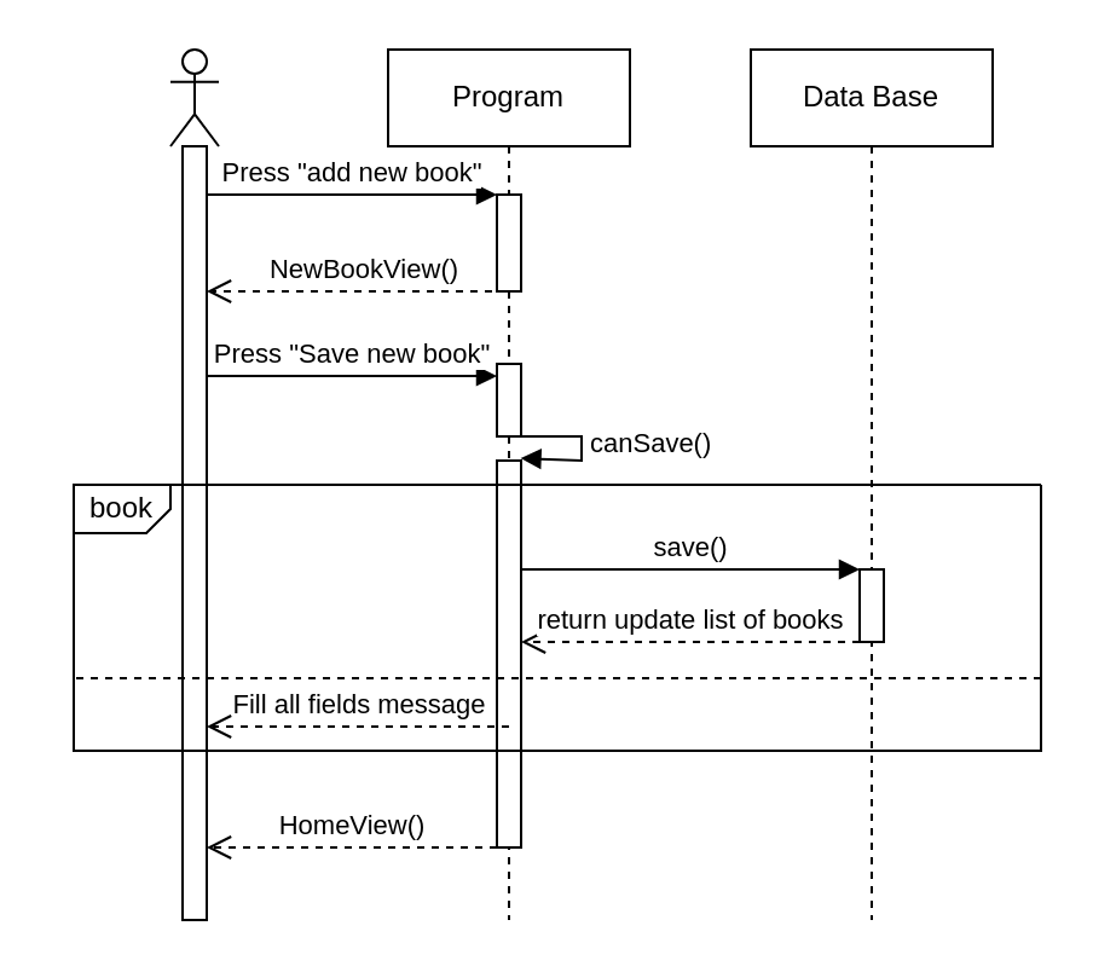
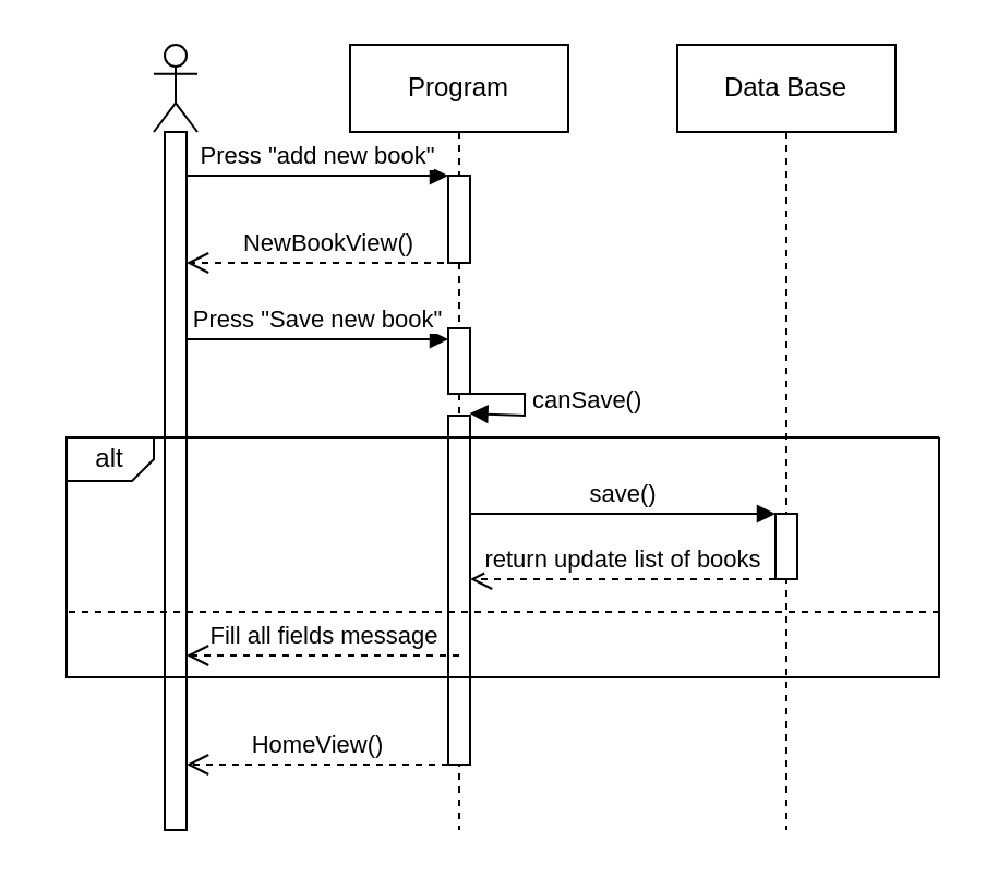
- <mxCell id="17" value="book" style="text;html=1;align=center;verticalAlign=middle;whiteSpace=wrap;rounded=0;" vertex="1" parent="14"><mxGeometry x="-10" y="-5" width="60" height="30" as="geometry" /></mxCell>
+ <mxCell id="17" value="alt" style="text;html=1;align=center;verticalAlign=middle;whiteSpace=wrap;rounded=0;" vertex="1" parent="14"><mxGeometry x="-10" y="-5" width="60" height="30" as="geometry" /></mxCell>
